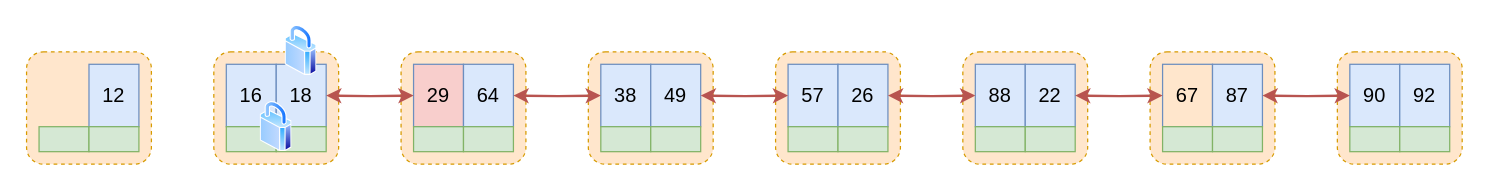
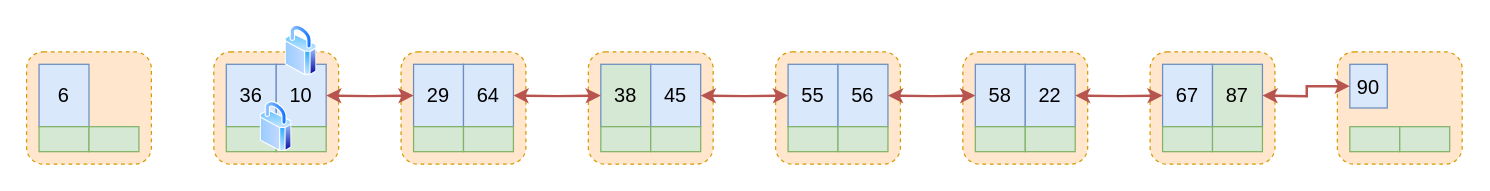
+ <mxCell id="3" value="&lt;font style=&quot;font-size: 16px;&quot;&gt;6&lt;/font&gt;" style="rounded=0;whiteSpace=wrap;html=1;fillColor=#dae8fc;strokeColor=#6c8ebf;" vertex="1" parent="1"><mxGeometry x="30" y="51" width="40" height="50" as="geometry" /></mxCell>
- <mxCell id="5" value="&lt;font style=&quot;font-size: 16px;&quot;&gt;12&lt;/font&gt;" style="rounded=0;whiteSpace=wrap;html=1;fillColor=#dae8fc;strokeColor=#6c8ebf;" vertex="1" parent="1"><mxGeometry x="70" y="51" width="40" height="50" as="geometry" /></mxCell>
- <mxCell id="8" value="&lt;font style=&quot;font-size: 16px;&quot;&gt;16&lt;/font&gt;" style="rounded=0;whiteSpace=wrap;html=1;fillColor=#dae8fc;strokeColor=#6c8ebf;" vertex="1" parent="1"><mxGeometry x="180" y="51" width="40" height="50" as="geometry" /></mxCell>
+ <mxCell id="8" value="&lt;font style=&quot;font-size: 16px;&quot;&gt;36&lt;/font&gt;" style="rounded=0;whiteSpace=wrap;html=1;fillColor=#dae8fc;strokeColor=#6c8ebf;" vertex="1" parent="1"><mxGeometry x="180" y="51" width="40" height="50" as="geometry" /></mxCell>
- <mxCell id="10" value="&lt;font style=&quot;font-size: 16px;&quot;&gt;18&lt;/font&gt;" style="rounded=0;whiteSpace=wrap;html=1;fillColor=#dae8fc;strokeColor=#6c8ebf;" vertex="1" parent="1"><mxGeometry x="220" y="51" width="40" height="50" as="geometry" /></mxCell>
+ <mxCell id="10" value="&lt;font style=&quot;font-size: 16px;&quot;&gt;10&lt;/font&gt;" style="rounded=0;whiteSpace=wrap;html=1;fillColor=#dae8fc;strokeColor=#6c8ebf;" vertex="1" parent="1"><mxGeometry x="220" y="51" width="40" height="50" as="geometry" /></mxCell>
- <mxCell id="13" value="&lt;font style=&quot;font-size: 16px;&quot;&gt;29&lt;/font&gt;" style="rounded=0;whiteSpace=wrap;html=1;fillColor=#f8cecc;strokeColor=#6c8ebf;" vertex="1" parent="1"><mxGeometry x="330" y="51" width="40" height="50" as="geometry" /></mxCell>
+ <mxCell id="13" value="&lt;font style=&quot;font-size: 16px;&quot;&gt;29&lt;/font&gt;" style="rounded=0;whiteSpace=wrap;html=1;fillColor=#dae8fc;strokeColor=#6c8ebf;" vertex="1" parent="1"><mxGeometry x="330" y="51" width="40" height="50" as="geometry" /></mxCell>
- <mxCell id="19" value="&lt;font style=&quot;font-size: 16px;&quot;&gt;38&lt;/font&gt;" style="rounded=0;whiteSpace=wrap;html=1;fillColor=#dae8fc;strokeColor=#6c8ebf;" vertex="1" parent="1"><mxGeometry x="480" y="51" width="40" height="50" as="geometry" /></mxCell>
+ <mxCell id="19" value="&lt;font style=&quot;font-size: 16px;&quot;&gt;38&lt;/font&gt;" style="rounded=0;whiteSpace=wrap;html=1;fillColor=#d5e8d4;strokeColor=#6c8ebf;" vertex="1" parent="1"><mxGeometry x="480" y="51" width="40" height="50" as="geometry" /></mxCell>
- <mxCell id="21" value="&lt;font style=&quot;font-size: 16px;&quot;&gt;49&lt;/font&gt;" style="rounded=0;whiteSpace=wrap;html=1;fillColor=#dae8fc;strokeColor=#6c8ebf;" vertex="1" parent="1"><mxGeometry x="520" y="51" width="40" height="50" as="geometry" /></mxCell>
+ <mxCell id="21" value="&lt;font style=&quot;font-size: 16px;&quot;&gt;45&lt;/font&gt;" style="rounded=0;whiteSpace=wrap;html=1;fillColor=#dae8fc;strokeColor=#6c8ebf;" vertex="1" parent="1"><mxGeometry x="520" y="51" width="40" height="50" as="geometry" /></mxCell>
- <mxCell id="25" value="&lt;font style=&quot;font-size: 16px;&quot;&gt;57&lt;/font&gt;" style="rounded=0;whiteSpace=wrap;html=1;fillColor=#dae8fc;strokeColor=#6c8ebf;" vertex="1" parent="1"><mxGeometry x="630" y="51" width="40" height="50" as="geometry" /></mxCell>
+ <mxCell id="25" value="&lt;font style=&quot;font-size: 16px;&quot;&gt;55&lt;/font&gt;" style="rounded=0;whiteSpace=wrap;html=1;fillColor=#dae8fc;strokeColor=#6c8ebf;" vertex="1" parent="1"><mxGeometry x="630" y="51" width="40" height="50" as="geometry" /></mxCell>
- <mxCell id="27" value="&lt;font style=&quot;font-size: 16px;&quot;&gt;26&lt;/font&gt;" style="rounded=0;whiteSpace=wrap;html=1;fillColor=#dae8fc;strokeColor=#6c8ebf;" vertex="1" parent="1"><mxGeometry x="670" y="51" width="40" height="50" as="geometry" /></mxCell>
+ <mxCell id="27" value="&lt;font style=&quot;font-size: 16px;&quot;&gt;56&lt;/font&gt;" style="rounded=0;whiteSpace=wrap;html=1;fillColor=#dae8fc;strokeColor=#6c8ebf;" vertex="1" parent="1"><mxGeometry x="670" y="51" width="40" height="50" as="geometry" /></mxCell>
- <mxCell id="31" value="&lt;font style=&quot;font-size: 16px;&quot;&gt;88&lt;/font&gt;" style="rounded=0;whiteSpace=wrap;html=1;fillColor=#dae8fc;strokeColor=#6c8ebf;" vertex="1" parent="1"><mxGeometry x="780" y="51" width="40" height="50" as="geometry" /></mxCell>
+ <mxCell id="31" value="&lt;font style=&quot;font-size: 16px;&quot;&gt;58&lt;/font&gt;" style="rounded=0;whiteSpace=wrap;html=1;fillColor=#dae8fc;strokeColor=#6c8ebf;" vertex="1" parent="1"><mxGeometry x="780" y="51" width="40" height="50" as="geometry" /></mxCell>
- <mxCell id="37" value="&lt;font style=&quot;font-size: 16px;&quot;&gt;67&lt;/font&gt;" style="rounded=0;whiteSpace=wrap;html=1;fillColor=#ffe6cc;strokeColor=#6c8ebf;" vertex="1" parent="1"><mxGeometry x="930" y="51" width="40" height="50" as="geometry" /></mxCell>
+ <mxCell id="37" value="&lt;font style=&quot;font-size: 16px;&quot;&gt;67&lt;/font&gt;" style="rounded=0;whiteSpace=wrap;html=1;fillColor=#dae8fc;strokeColor=#6c8ebf;" vertex="1" parent="1"><mxGeometry x="930" y="51" width="40" height="50" as="geometry" /></mxCell>
- <mxCell id="39" value="&lt;font style=&quot;font-size: 16px;&quot;&gt;87&lt;/font&gt;" style="rounded=0;whiteSpace=wrap;html=1;fillColor=#dae8fc;strokeColor=#6c8ebf;" vertex="1" parent="1"><mxGeometry x="970" y="51" width="40" height="50" as="geometry" /></mxCell>
+ <mxCell id="39" value="&lt;font style=&quot;font-size: 16px;&quot;&gt;87&lt;/font&gt;" style="rounded=0;whiteSpace=wrap;html=1;fillColor=#d5e8d4;strokeColor=#6c8ebf;" vertex="1" parent="1"><mxGeometry x="970" y="51" width="40" height="50" as="geometry" /></mxCell>
- <mxCell id="43" value="&lt;font style=&quot;font-size: 16px;&quot;&gt;90&lt;/font&gt;" style="rounded=0;whiteSpace=wrap;html=1;fillColor=#dae8fc;strokeColor=#6c8ebf;" vertex="1" parent="1"><mxGeometry x="1080" y="51" width="40" height="50" as="geometry" /></mxCell>
+ <mxCell id="43" value="&lt;font style=&quot;font-size: 16px;&quot;&gt;90&lt;/font&gt;" style="rounded=0;whiteSpace=wrap;html=1;fillColor=#dae8fc;strokeColor=#6c8ebf;" vertex="1" parent="1"><mxGeometry x="1080" y="51" width="30" height="35" as="geometry" /></mxCell>
- <mxCell id="45" value="&lt;font style=&quot;font-size: 16px;&quot;&gt;92&lt;/font&gt;" style="rounded=0;whiteSpace=wrap;html=1;fillColor=#dae8fc;strokeColor=#6c8ebf;" vertex="1" parent="1"><mxGeometry x="1120" y="51" width="40" height="50" as="geometry" /></mxCell>
